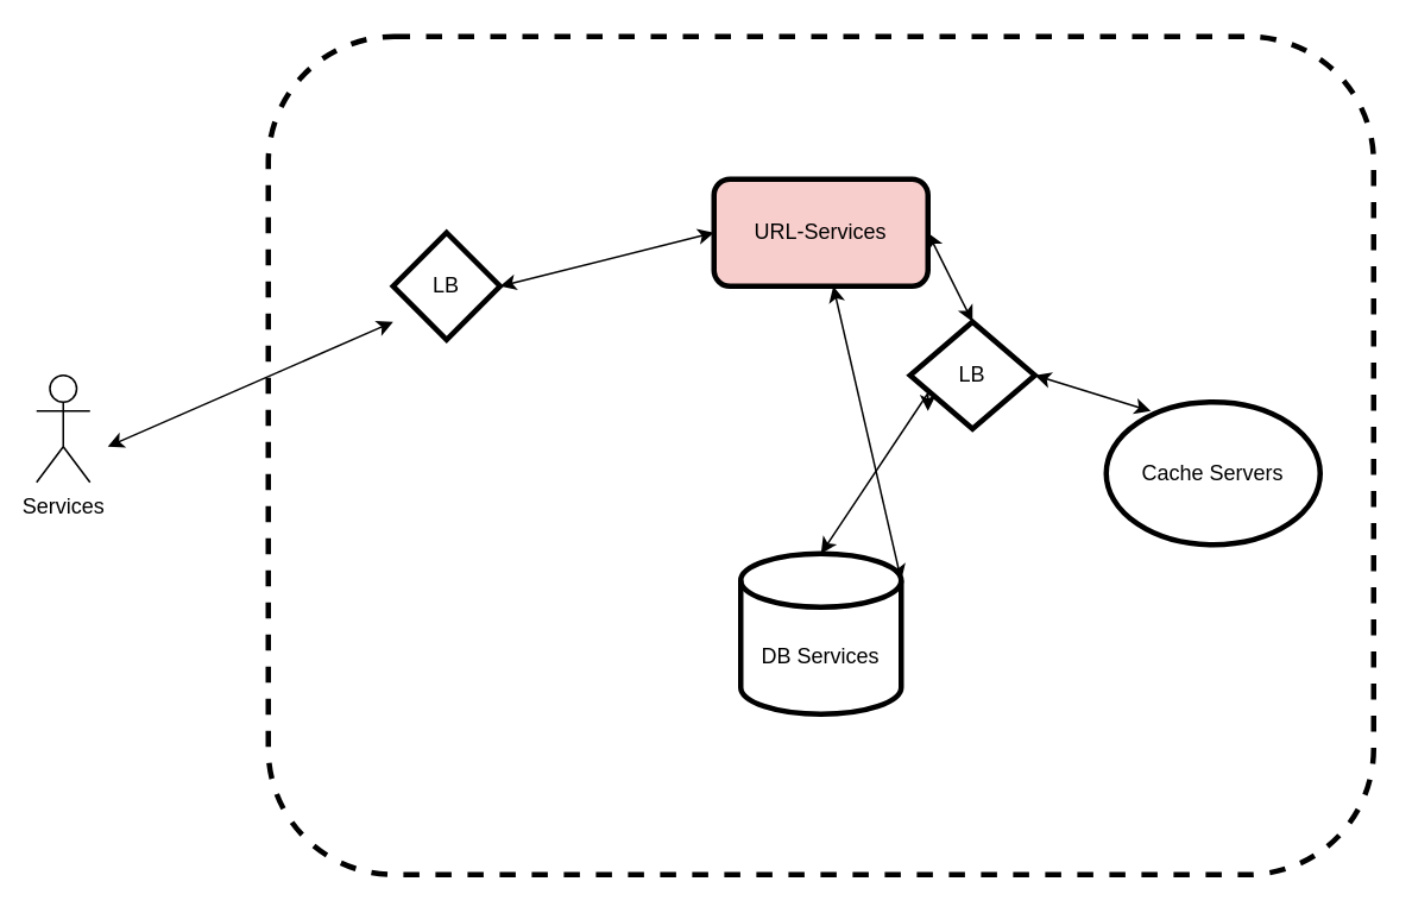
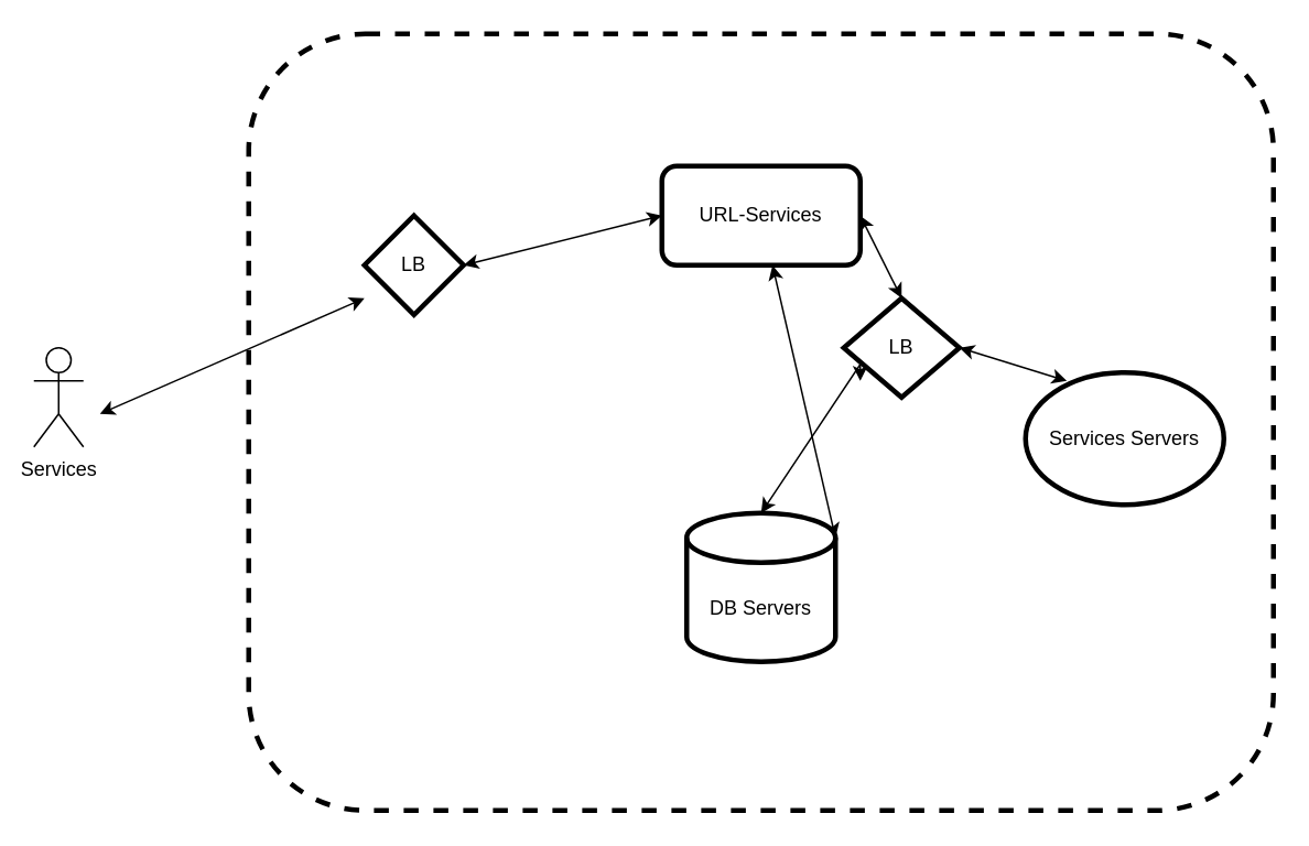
- <mxCell id="4" value="URL-Services" style="rounded=1;whiteSpace=wrap;html=1;strokeWidth=3;fillColor=#f8cecc;" parent="1" vertex="1"><mxGeometry x="400" y="100" width="120" height="60" as="geometry" /></mxCell>
+ <mxCell id="4" value="URL-Services" style="rounded=1;whiteSpace=wrap;html=1;strokeWidth=3;" parent="1" vertex="1"><mxGeometry x="400" y="100" width="120" height="60" as="geometry" /></mxCell>
- <mxCell id="10" value="Cache Servers" style="ellipse;whiteSpace=wrap;html=1;strokeWidth=3;" parent="1" vertex="1"><mxGeometry x="620" y="225" width="120" height="80" as="geometry" /></mxCell>
+ <mxCell id="10" value="Services Servers" style="ellipse;whiteSpace=wrap;html=1;strokeWidth=3;" parent="1" vertex="1"><mxGeometry x="620" y="225" width="120" height="80" as="geometry" /></mxCell>
- <mxCell id="5" value="DB Services" style="shape=cylinder3;whiteSpace=wrap;html=1;boundedLbl=1;backgroundOutline=1;size=15;strokeWidth=3;" parent="1" vertex="1"><mxGeometry x="415" y="310" width="90" height="90" as="geometry" /></mxCell>
+ <mxCell id="5" value="DB Servers" style="shape=cylinder3;whiteSpace=wrap;html=1;boundedLbl=1;backgroundOutline=1;size=15;strokeWidth=3;" parent="1" vertex="1"><mxGeometry x="415" y="310" width="90" height="90" as="geometry" /></mxCell>
